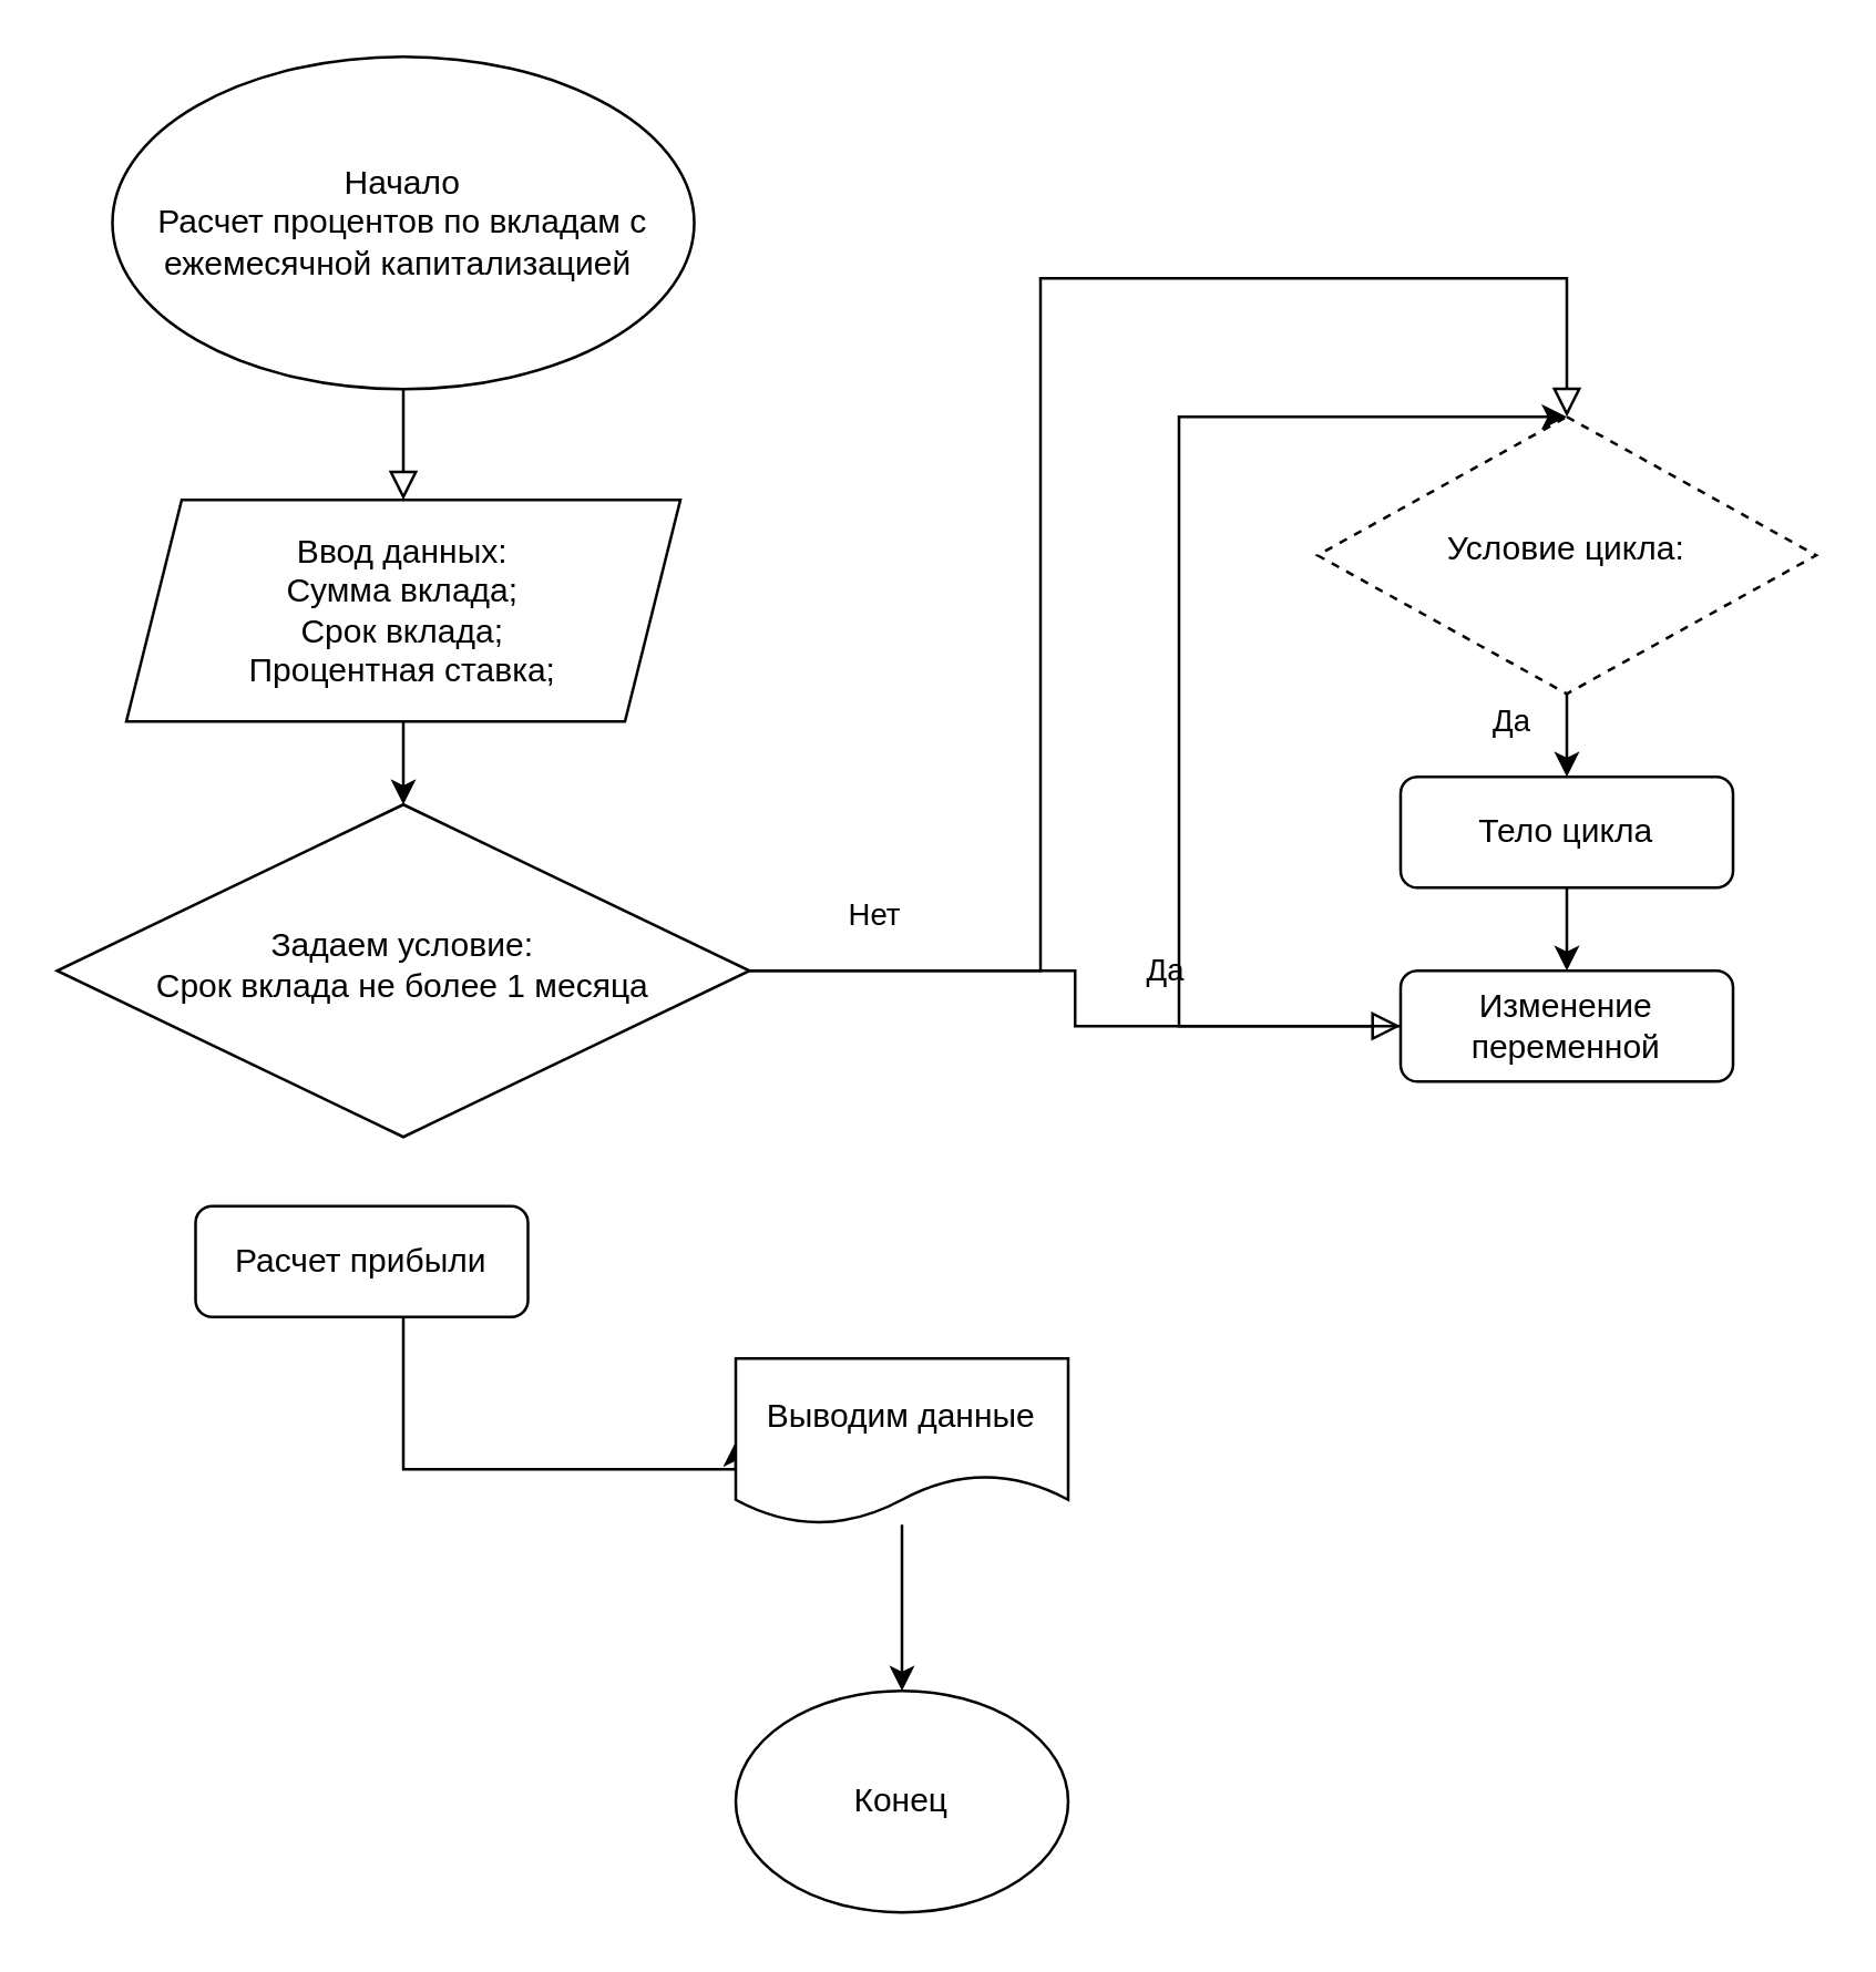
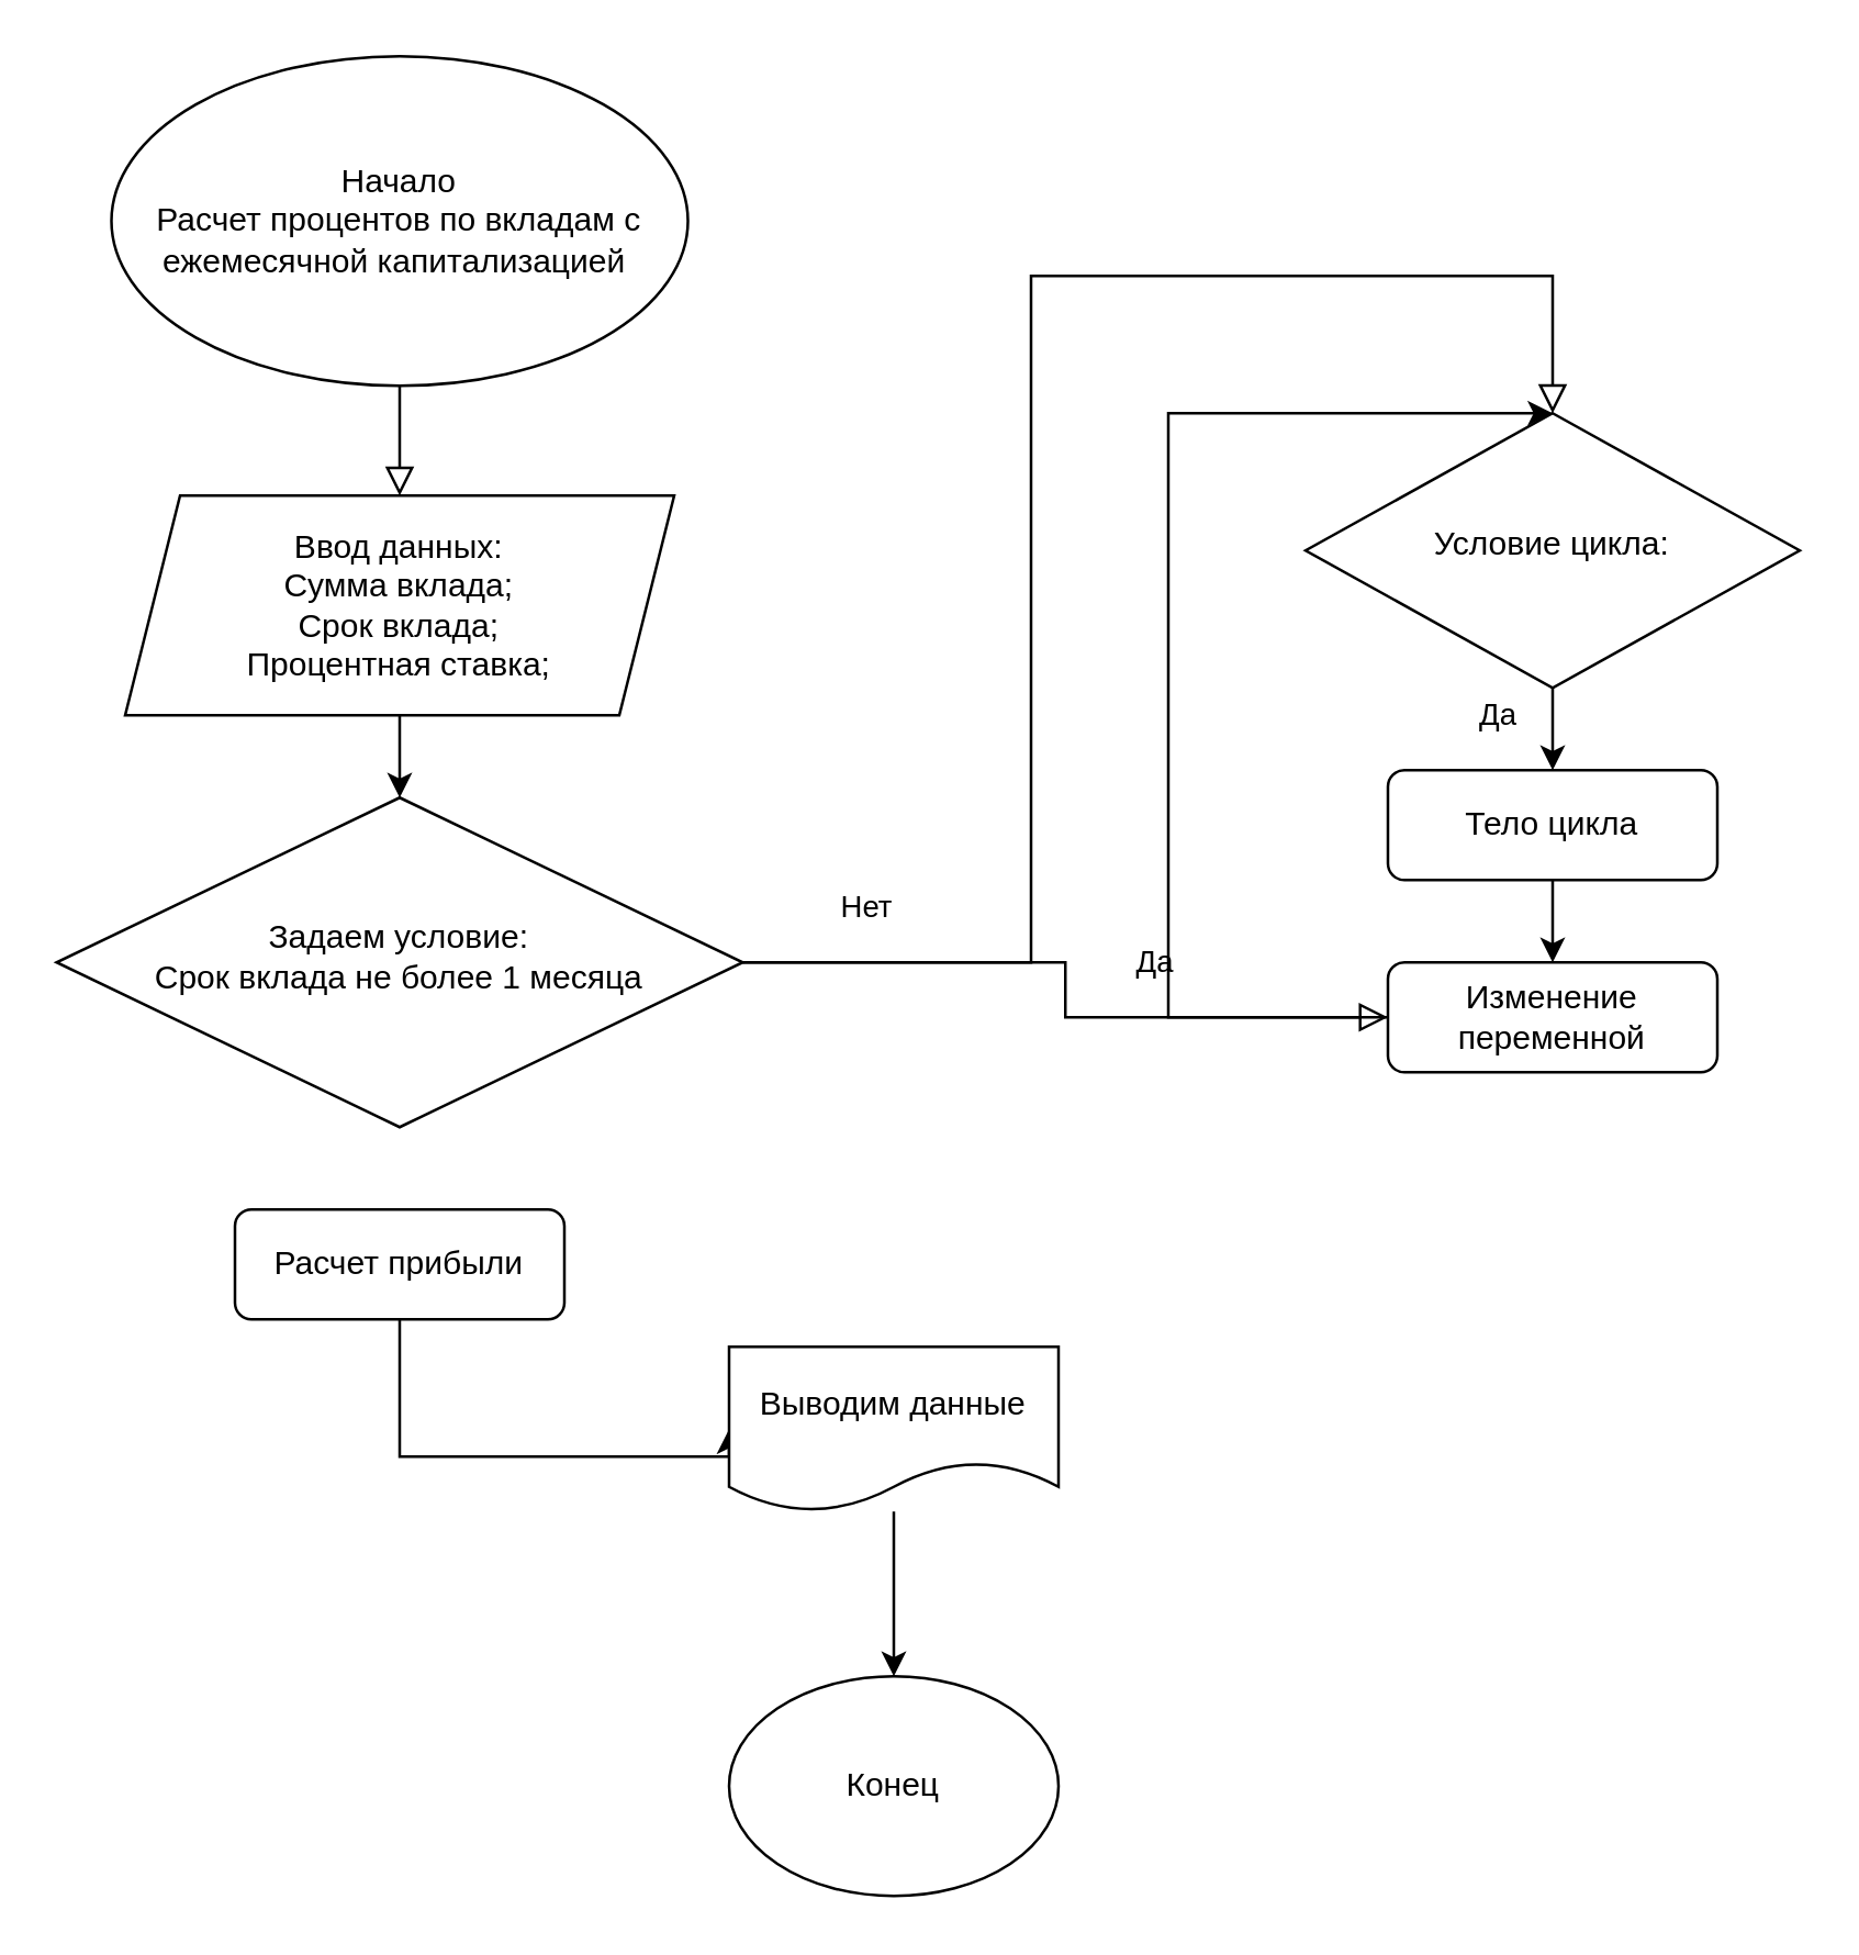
- <mxCell id="14" value="Условие цикла:&lt;br&gt;" style="rhombus;whiteSpace=wrap;html=1;shadow=0;fontFamily=Helvetica;fontSize=12;align=center;strokeWidth=1;spacing=6;spacingTop=-4;dashed=1;" vertex="1" parent="1"><mxGeometry x="475" y="150" width="180" height="100" as="geometry" /></mxCell>
+ <mxCell id="14" value="Условие цикла:&lt;br&gt;" style="rhombus;whiteSpace=wrap;html=1;shadow=0;fontFamily=Helvetica;fontSize=12;align=center;strokeWidth=1;spacing=6;spacingTop=-4;" vertex="1" parent="1"><mxGeometry x="475" y="150" width="180" height="100" as="geometry" /></mxCell>
- <mxCell id="9" value="Расчет прибыли" style="rounded=1;whiteSpace=wrap;html=1;fontSize=12;glass=0;strokeWidth=1;shadow=0;" parent="1" vertex="1"><mxGeometry x="70" y="435" width="120" height="40" as="geometry" /></mxCell>
+ <mxCell id="9" value="Расчет прибыли" style="rounded=1;whiteSpace=wrap;html=1;fontSize=12;glass=0;strokeWidth=1;shadow=0;" parent="1" vertex="1"><mxGeometry x="85" y="440" width="120" height="40" as="geometry" /></mxCell>
